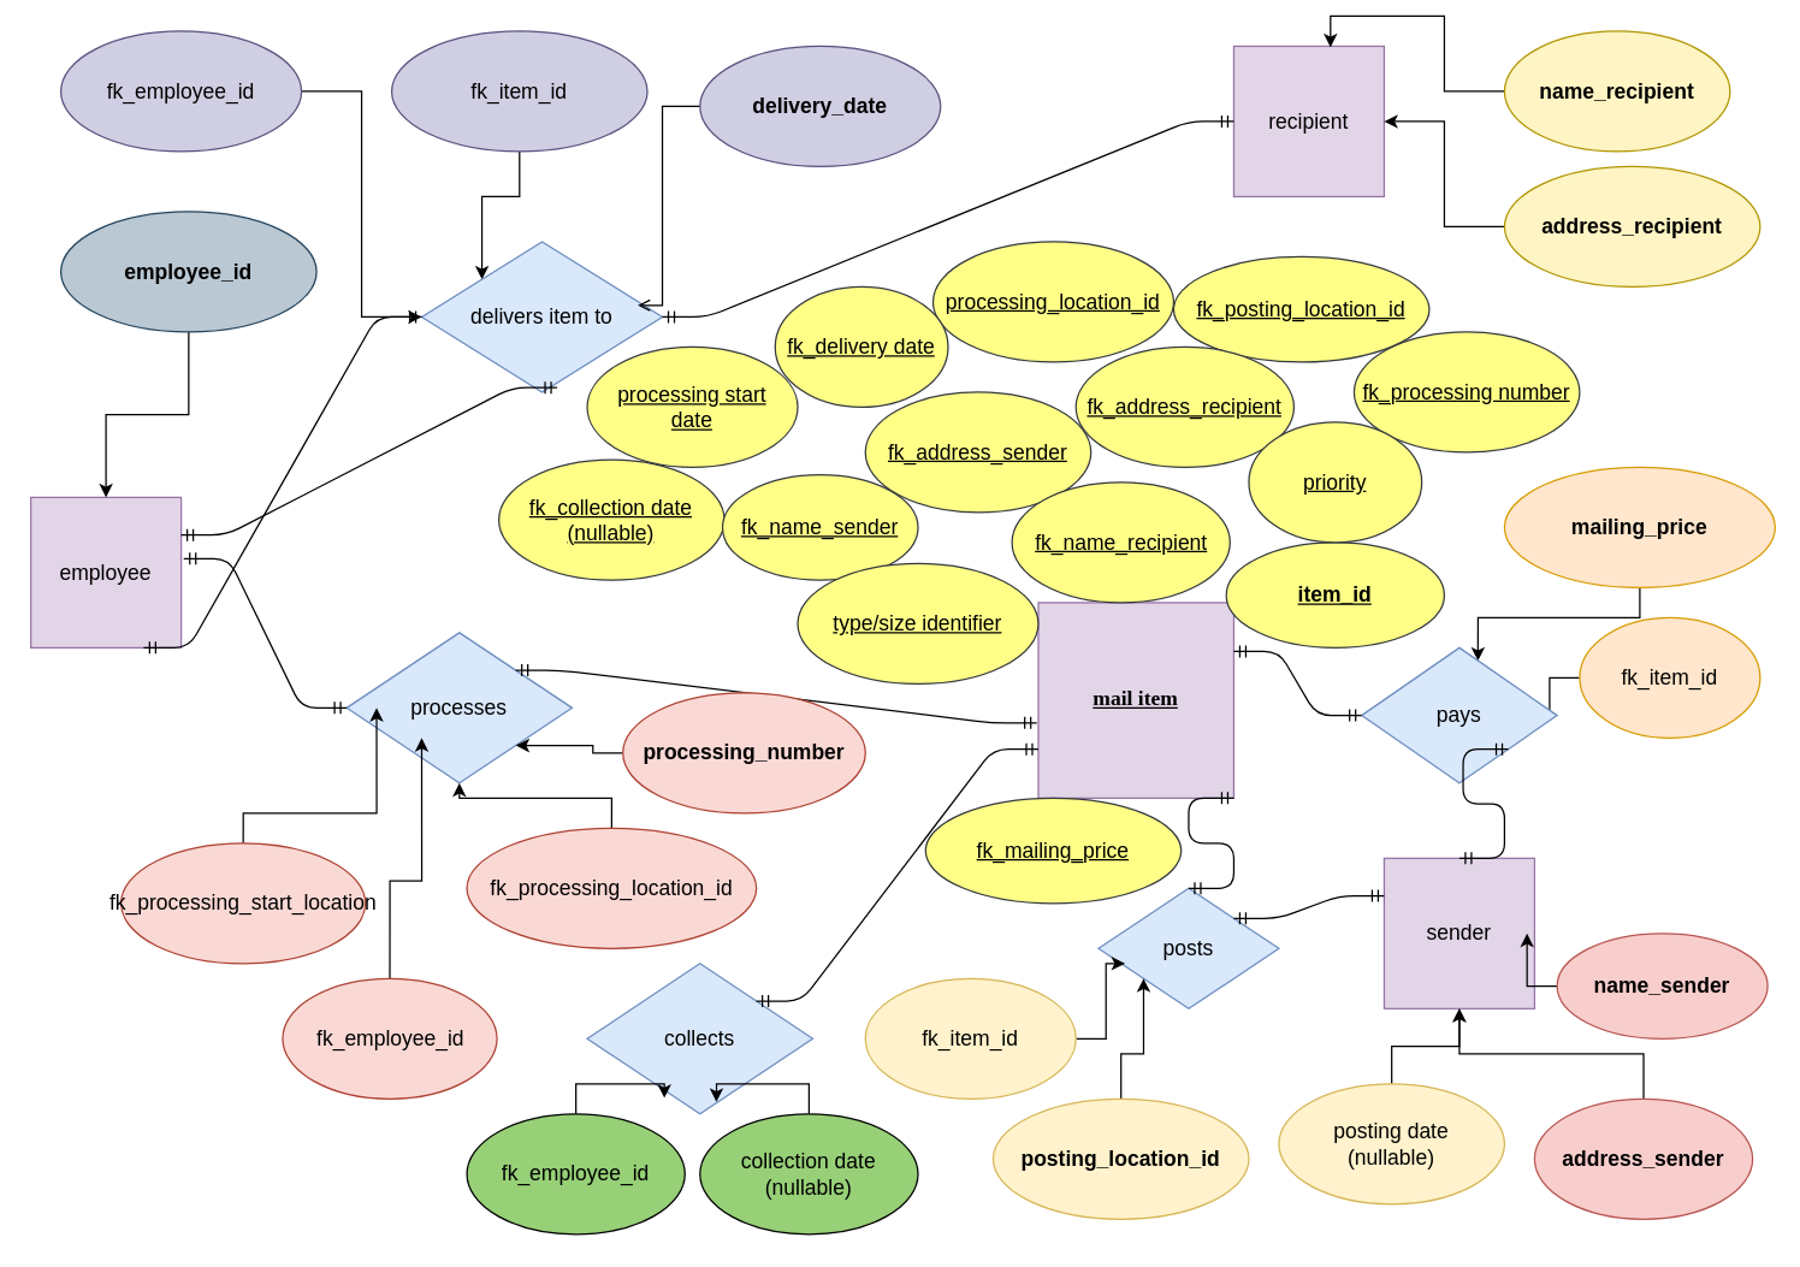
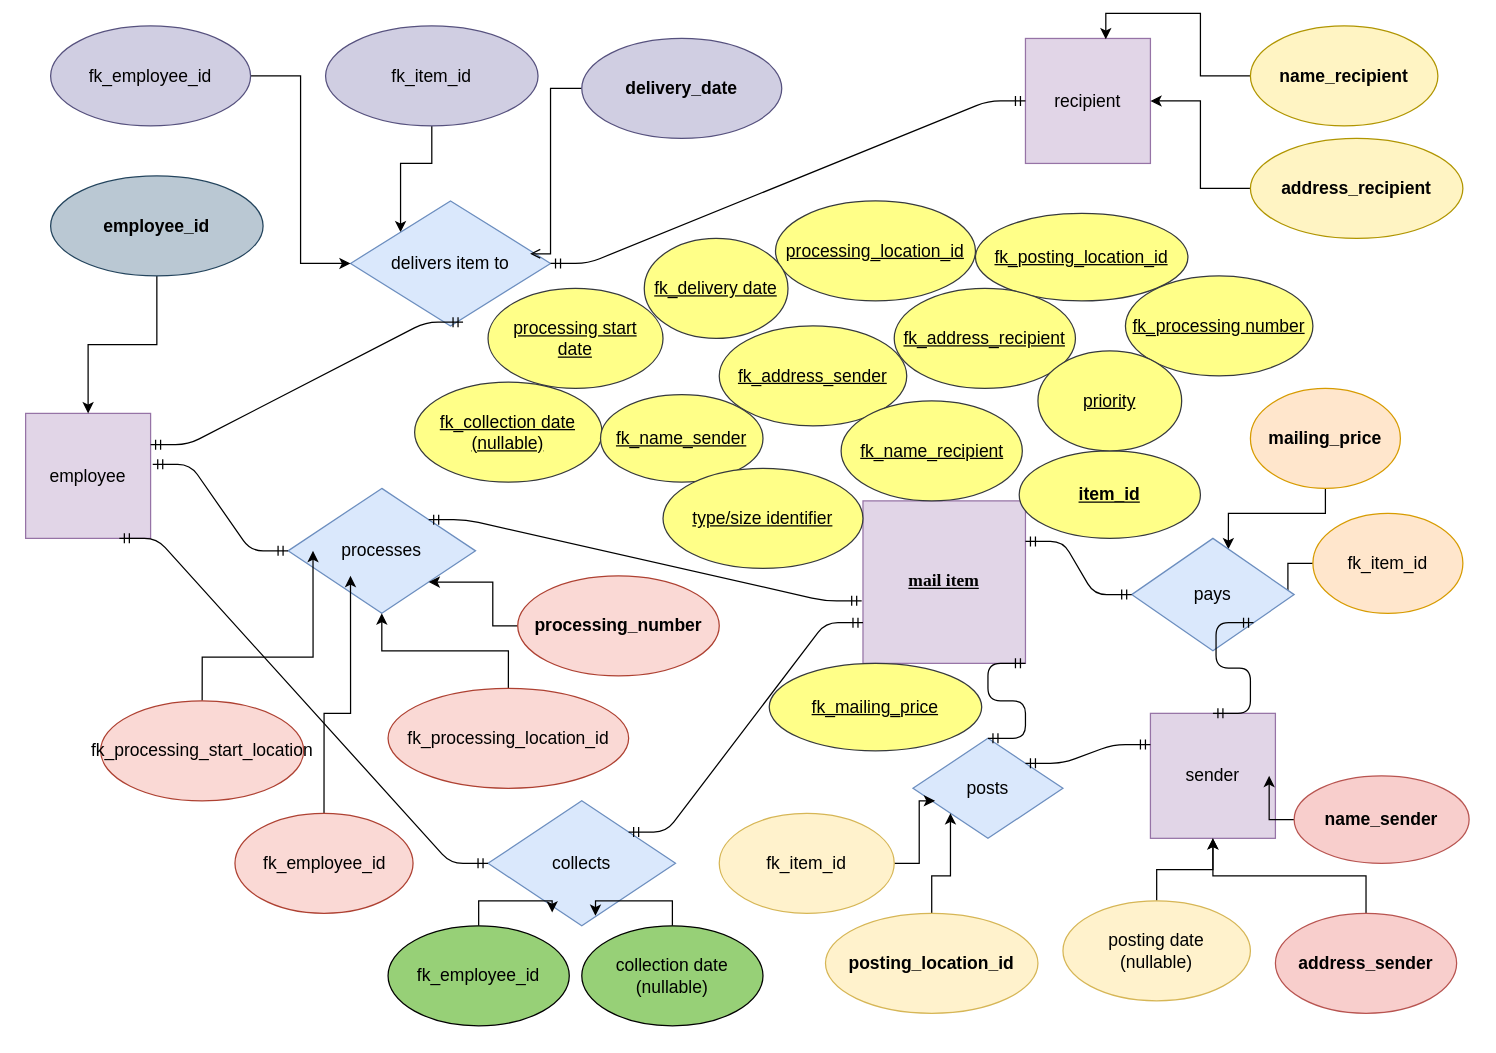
- <mxCell id="29" value="" style="edgeStyle=entityRelationEdgeStyle;fontSize=12;html=1;endArrow=ERmandOne;startArrow=ERmandOne;exitX=0.75;exitY=1;exitDx=0;exitDy=0;" parent="1" source="3" target="19" edge="1"><mxGeometry width="100" height="100" relative="1" as="geometry"><mxPoint x="220" y="650" as="sourcePoint" /><mxPoint x="380" y="690" as="targetPoint" /></mxGeometry></mxCell>
+ <mxCell id="29" value="" style="edgeStyle=entityRelationEdgeStyle;fontSize=12;html=1;endArrow=ERmandOne;startArrow=ERmandOne;exitX=0.75;exitY=1;exitDx=0;exitDy=0;" parent="1" source="3" target="28" edge="1"><mxGeometry width="100" height="100" relative="1" as="geometry"><mxPoint x="220" y="650" as="sourcePoint" /><mxPoint x="380" y="690" as="targetPoint" /></mxGeometry></mxCell>
- <mxCell id="9" value="&lt;b&gt;mailing_price&lt;/b&gt;" style="ellipse;whiteSpace=wrap;html=1;fontSize=14;fillColor=#ffe6cc;strokeColor=#d79b00;" parent="1" vertex="1"><mxGeometry x="1000" y="310" width="180" height="80" as="geometry" /></mxCell>
+ <mxCell id="9" value="&lt;b&gt;mailing_price&lt;/b&gt;" style="ellipse;whiteSpace=wrap;html=1;fontSize=14;fillColor=#ffe6cc;strokeColor=#d79b00;" parent="1" vertex="1"><mxGeometry x="1000" y="310" width="120" height="80" as="geometry" /></mxCell>
- <mxCell id="18" value="processes" style="rhombus;whiteSpace=wrap;html=1;fontSize=14;fillColor=#dae8fc;strokeColor=#6c8ebf;" parent="1" vertex="1"><mxGeometry x="230" y="420" width="150" height="100" as="geometry" /></mxCell>
+ <mxCell id="18" value="processes" style="rhombus;whiteSpace=wrap;html=1;fontSize=14;fillColor=#dae8fc;strokeColor=#6c8ebf;" parent="1" vertex="1"><mxGeometry x="230" y="390" width="150" height="100" as="geometry" /></mxCell>
